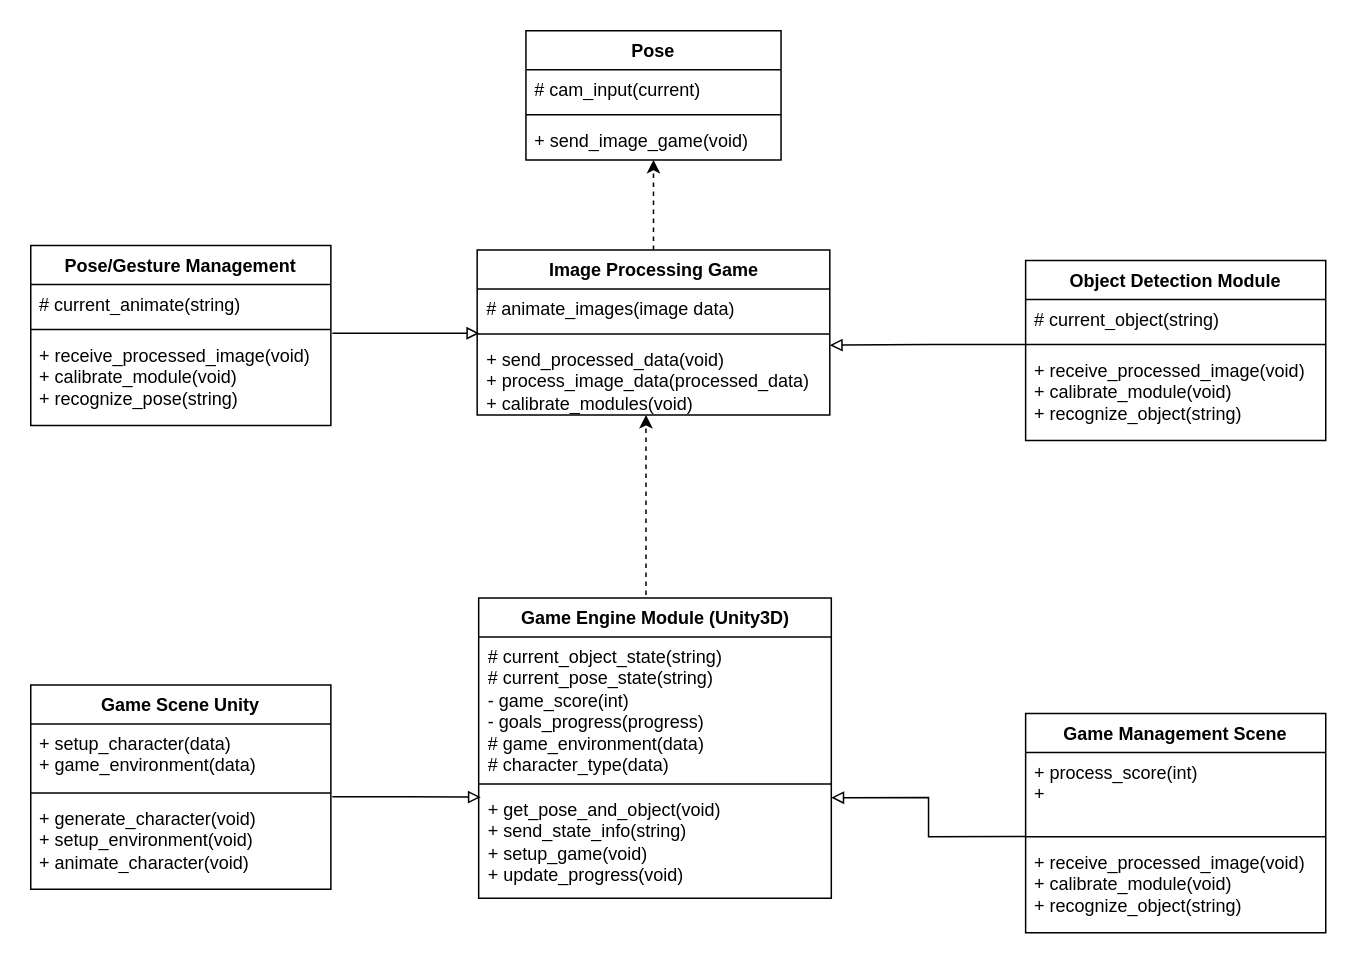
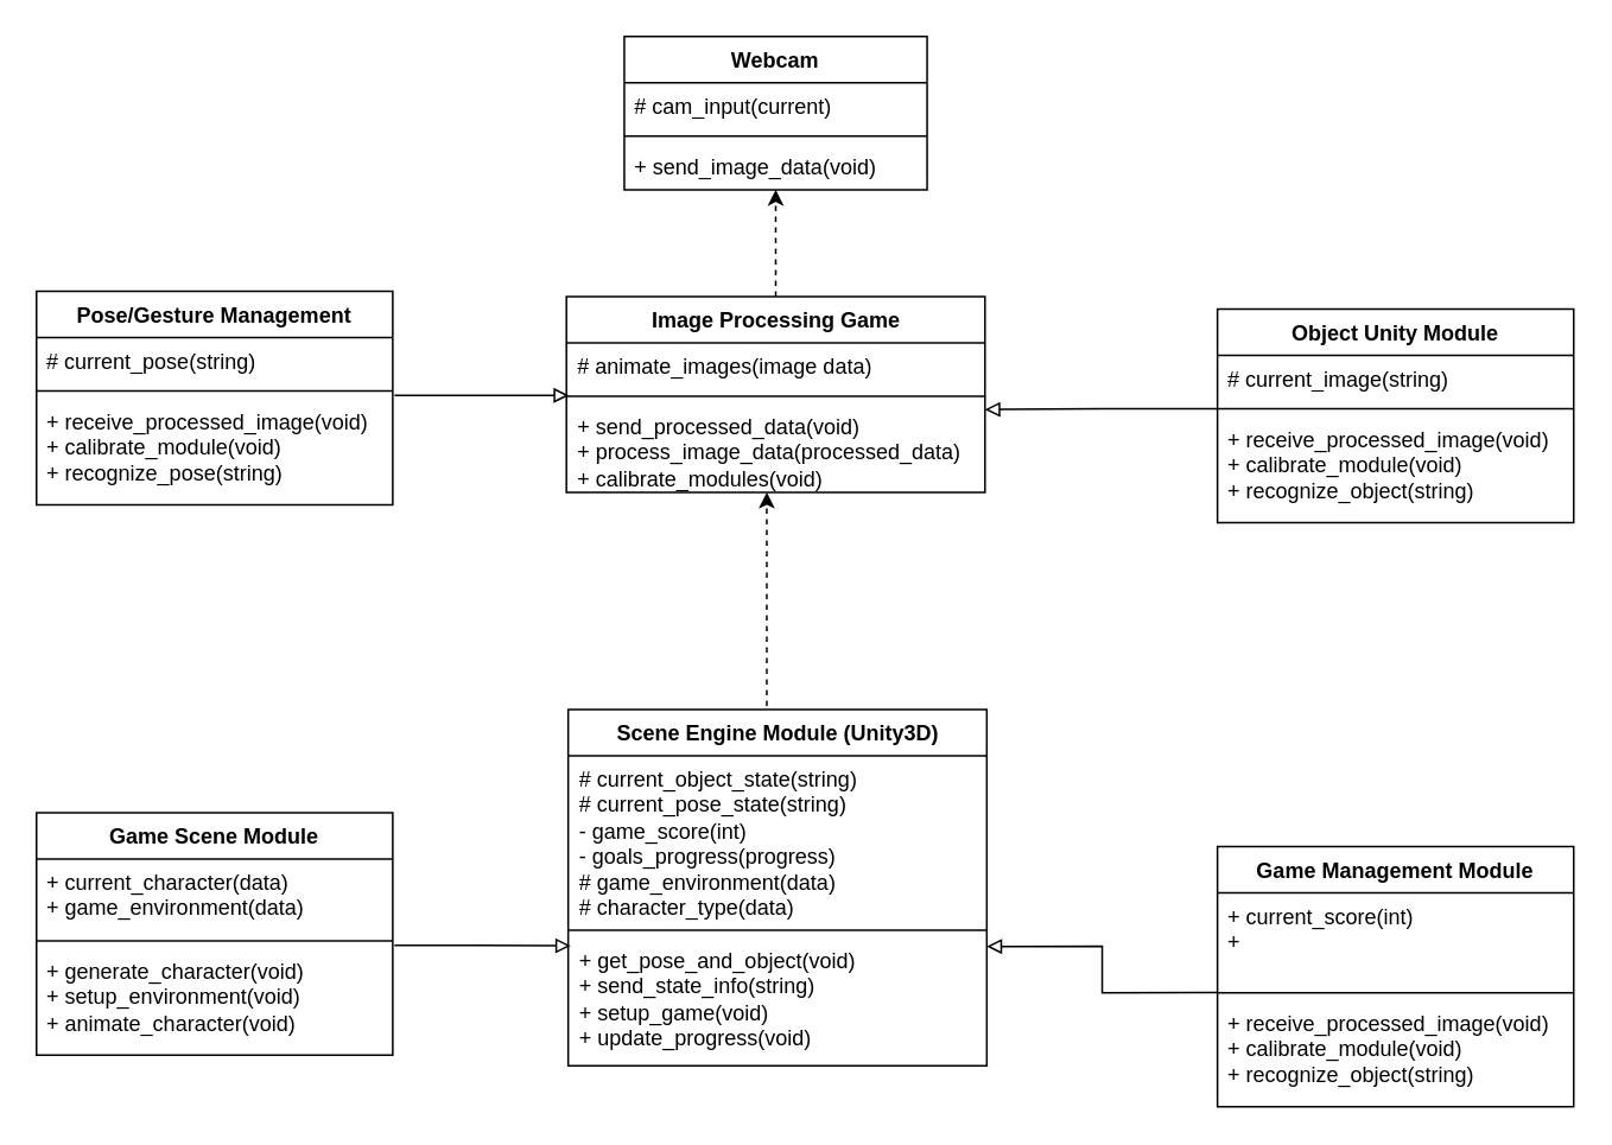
- <mxCell id="2" value="Pose" style="swimlane;fontStyle=1;align=center;verticalAlign=top;childLayout=stackLayout;horizontal=1;startSize=26;horizontalStack=0;resizeParent=1;resizeParentMax=0;resizeLast=0;collapsible=1;marginBottom=0;whiteSpace=wrap;html=1;" vertex="1" parent="1"><mxGeometry x="350" y="20" width="170" height="86" as="geometry" /></mxCell>
+ <mxCell id="2" value="Webcam" style="swimlane;fontStyle=1;align=center;verticalAlign=top;childLayout=stackLayout;horizontal=1;startSize=26;horizontalStack=0;resizeParent=1;resizeParentMax=0;resizeLast=0;collapsible=1;marginBottom=0;whiteSpace=wrap;html=1;" vertex="1" parent="1"><mxGeometry x="350" y="20" width="170" height="86" as="geometry" /></mxCell>
- <mxCell id="5" value="+ send_image_game(void)" style="text;strokeColor=none;fillColor=none;align=left;verticalAlign=top;spacingLeft=4;spacingRight=4;overflow=hidden;rotatable=0;points=[[0,0.5],[1,0.5]];portConstraint=eastwest;whiteSpace=wrap;html=1;" vertex="1" parent="2"><mxGeometry y="60" width="170" height="26" as="geometry" /></mxCell>
+ <mxCell id="5" value="+ send_image_data(void)" style="text;strokeColor=none;fillColor=none;align=left;verticalAlign=top;spacingLeft=4;spacingRight=4;overflow=hidden;rotatable=0;points=[[0,0.5],[1,0.5]];portConstraint=eastwest;whiteSpace=wrap;html=1;" vertex="1" parent="2"><mxGeometry y="60" width="170" height="26" as="geometry" /></mxCell>
- <mxCell id="17" value="Object Detection Module" style="swimlane;fontStyle=1;align=center;verticalAlign=top;childLayout=stackLayout;horizontal=1;startSize=26;horizontalStack=0;resizeParent=1;resizeParentMax=0;resizeLast=0;collapsible=1;marginBottom=0;whiteSpace=wrap;html=1;" vertex="1" parent="1"><mxGeometry x="683" y="173" width="200" height="120" as="geometry" /></mxCell>
+ <mxCell id="17" value="Object Unity Module" style="swimlane;fontStyle=1;align=center;verticalAlign=top;childLayout=stackLayout;horizontal=1;startSize=26;horizontalStack=0;resizeParent=1;resizeParentMax=0;resizeLast=0;collapsible=1;marginBottom=0;whiteSpace=wrap;html=1;" vertex="1" parent="1"><mxGeometry x="683" y="173" width="200" height="120" as="geometry" /></mxCell>
- <mxCell id="13" value="# current_animate(string)" style="text;strokeColor=none;fillColor=none;align=left;verticalAlign=top;spacingLeft=4;spacingRight=4;overflow=hidden;rotatable=0;points=[[0,0.5],[1,0.5]];portConstraint=eastwest;whiteSpace=wrap;html=1;" vertex="1" parent="12"><mxGeometry y="26" width="200" height="26" as="geometry" /></mxCell>
+ <mxCell id="13" value="# current_pose(string)" style="text;strokeColor=none;fillColor=none;align=left;verticalAlign=top;spacingLeft=4;spacingRight=4;overflow=hidden;rotatable=0;points=[[0,0.5],[1,0.5]];portConstraint=eastwest;whiteSpace=wrap;html=1;" vertex="1" parent="12"><mxGeometry y="26" width="200" height="26" as="geometry" /></mxCell>
- <mxCell id="18" value="# current_object(string)" style="text;strokeColor=none;fillColor=none;align=left;verticalAlign=top;spacingLeft=4;spacingRight=4;overflow=hidden;rotatable=0;points=[[0,0.5],[1,0.5]];portConstraint=eastwest;whiteSpace=wrap;html=1;" vertex="1" parent="17"><mxGeometry y="26" width="200" height="26" as="geometry" /></mxCell>
+ <mxCell id="18" value="# current_image(string)" style="text;strokeColor=none;fillColor=none;align=left;verticalAlign=top;spacingLeft=4;spacingRight=4;overflow=hidden;rotatable=0;points=[[0,0.5],[1,0.5]];portConstraint=eastwest;whiteSpace=wrap;html=1;" vertex="1" parent="17"><mxGeometry y="26" width="200" height="26" as="geometry" /></mxCell>
- <mxCell id="21" value="Game Engine Module (Unity3D)" style="swimlane;fontStyle=1;align=center;verticalAlign=top;childLayout=stackLayout;horizontal=1;startSize=26;horizontalStack=0;resizeParent=1;resizeParentMax=0;resizeLast=0;collapsible=1;marginBottom=0;whiteSpace=wrap;html=1;" vertex="1" parent="1"><mxGeometry x="318.5" y="398" width="235" height="200" as="geometry" /></mxCell>
+ <mxCell id="21" value="Scene Engine Module (Unity3D)" style="swimlane;fontStyle=1;align=center;verticalAlign=top;childLayout=stackLayout;horizontal=1;startSize=26;horizontalStack=0;resizeParent=1;resizeParentMax=0;resizeLast=0;collapsible=1;marginBottom=0;whiteSpace=wrap;html=1;" vertex="1" parent="1"><mxGeometry x="318.5" y="398" width="235" height="200" as="geometry" /></mxCell>
- <mxCell id="26" value="Game Scene Unity" style="swimlane;fontStyle=1;align=center;verticalAlign=top;childLayout=stackLayout;horizontal=1;startSize=26;horizontalStack=0;resizeParent=1;resizeParentMax=0;resizeLast=0;collapsible=1;marginBottom=0;whiteSpace=wrap;html=1;" vertex="1" parent="1"><mxGeometry x="20" y="456" width="200" height="136" as="geometry" /></mxCell>
+ <mxCell id="26" value="Game Scene Module" style="swimlane;fontStyle=1;align=center;verticalAlign=top;childLayout=stackLayout;horizontal=1;startSize=26;horizontalStack=0;resizeParent=1;resizeParentMax=0;resizeLast=0;collapsible=1;marginBottom=0;whiteSpace=wrap;html=1;" vertex="1" parent="1"><mxGeometry x="20" y="456" width="200" height="136" as="geometry" /></mxCell>
- <mxCell id="31" value="Game Management Scene" style="swimlane;fontStyle=1;align=center;verticalAlign=top;childLayout=stackLayout;horizontal=1;startSize=26;horizontalStack=0;resizeParent=1;resizeParentMax=0;resizeLast=0;collapsible=1;marginBottom=0;whiteSpace=wrap;html=1;" vertex="1" parent="1"><mxGeometry x="683" y="475" width="200" height="146" as="geometry" /></mxCell>
+ <mxCell id="31" value="Game Management Module" style="swimlane;fontStyle=1;align=center;verticalAlign=top;childLayout=stackLayout;horizontal=1;startSize=26;horizontalStack=0;resizeParent=1;resizeParentMax=0;resizeLast=0;collapsible=1;marginBottom=0;whiteSpace=wrap;html=1;" vertex="1" parent="1"><mxGeometry x="683" y="475" width="200" height="146" as="geometry" /></mxCell>
- <mxCell id="27" value="+ setup_character(data)&lt;br&gt;+ game_environment(data)" style="text;strokeColor=none;fillColor=none;align=left;verticalAlign=top;spacingLeft=4;spacingRight=4;overflow=hidden;rotatable=0;points=[[0,0.5],[1,0.5]];portConstraint=eastwest;whiteSpace=wrap;html=1;" vertex="1" parent="26"><mxGeometry y="26" width="200" height="42" as="geometry" /></mxCell>
+ <mxCell id="27" value="+ current_character(data)&lt;br&gt;+ game_environment(data)" style="text;strokeColor=none;fillColor=none;align=left;verticalAlign=top;spacingLeft=4;spacingRight=4;overflow=hidden;rotatable=0;points=[[0,0.5],[1,0.5]];portConstraint=eastwest;whiteSpace=wrap;html=1;" vertex="1" parent="26"><mxGeometry y="26" width="200" height="42" as="geometry" /></mxCell>
- <mxCell id="32" value="+ process_score(int)&lt;br&gt;+&amp;nbsp;" style="text;strokeColor=none;fillColor=none;align=left;verticalAlign=top;spacingLeft=4;spacingRight=4;overflow=hidden;rotatable=0;points=[[0,0.5],[1,0.5]];portConstraint=eastwest;whiteSpace=wrap;html=1;" vertex="1" parent="31"><mxGeometry y="26" width="200" height="52" as="geometry" /></mxCell>
+ <mxCell id="32" value="+ current_score(int)&lt;br&gt;+&amp;nbsp;" style="text;strokeColor=none;fillColor=none;align=left;verticalAlign=top;spacingLeft=4;spacingRight=4;overflow=hidden;rotatable=0;points=[[0,0.5],[1,0.5]];portConstraint=eastwest;whiteSpace=wrap;html=1;" vertex="1" parent="31"><mxGeometry y="26" width="200" height="52" as="geometry" /></mxCell>
